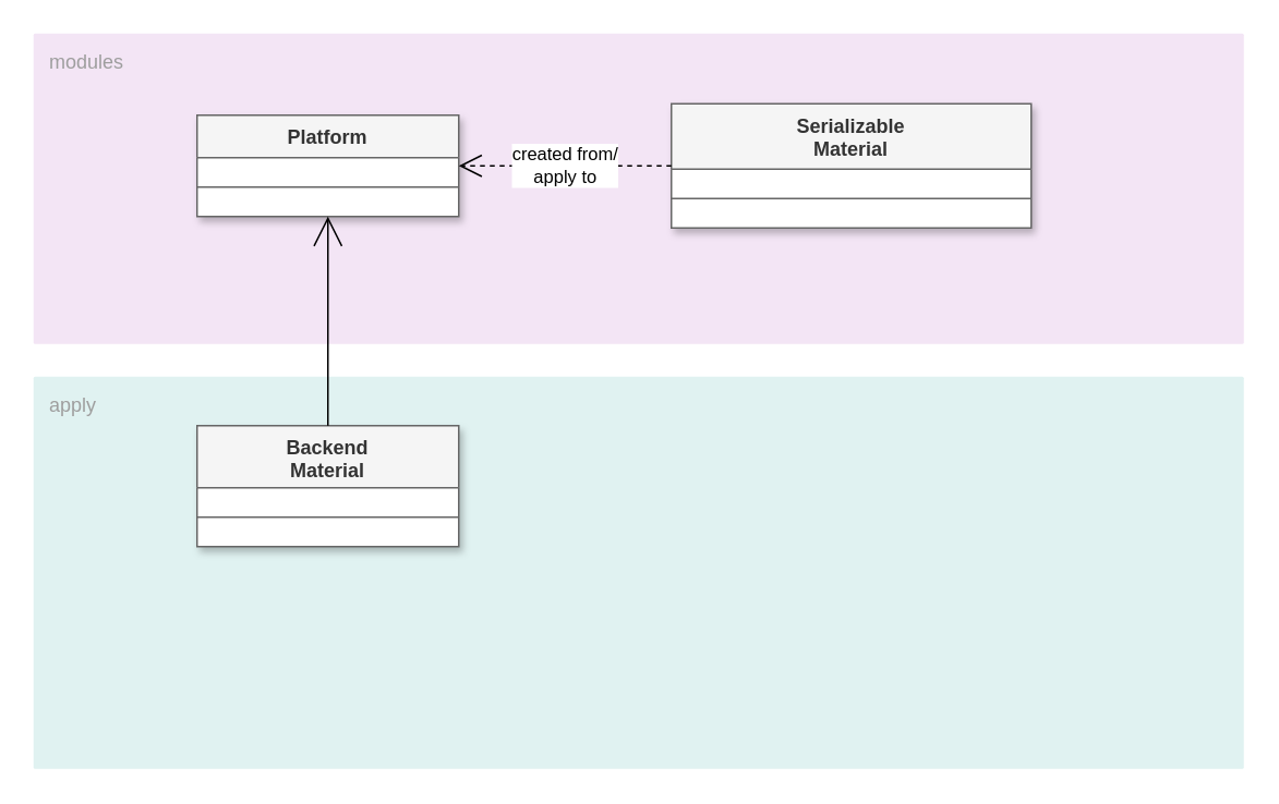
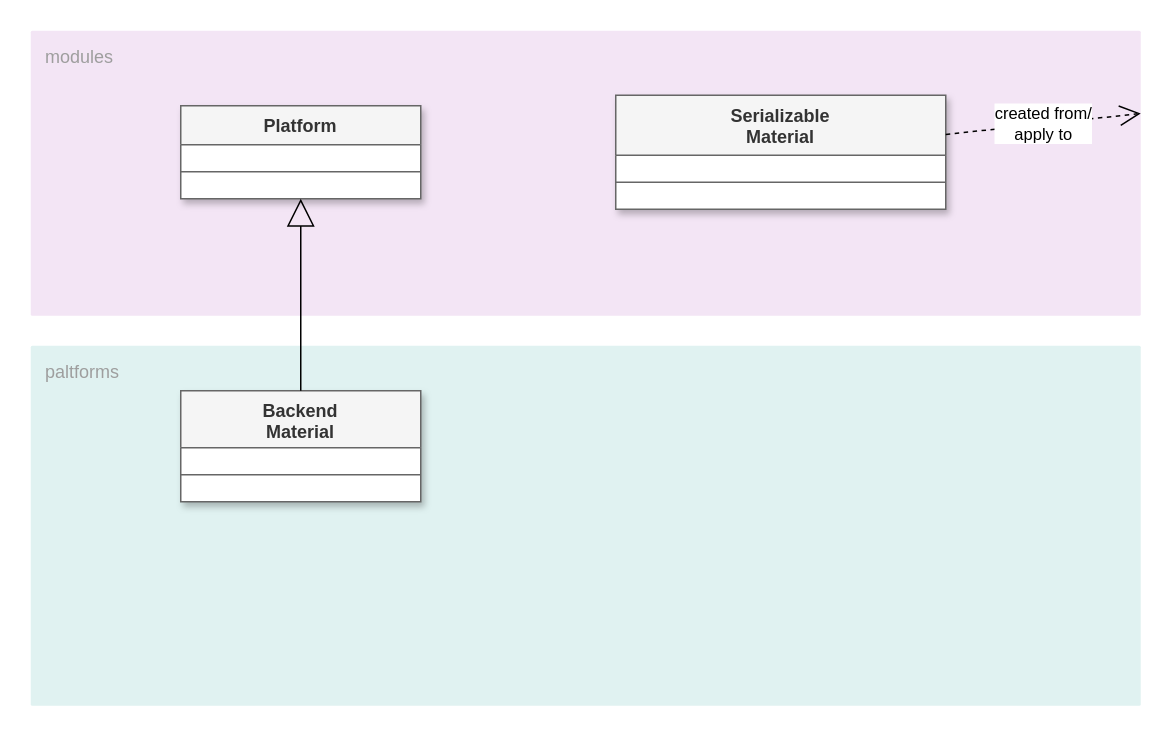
- <mxCell id="17" value="created from/&lt;br&gt;apply to" style="endArrow=open;endSize=12;dashed=1;html=1;rounded=0;" edge="1" parent="1" source="4" target="8"><mxGeometry width="160" relative="1" as="geometry"><mxPoint x="330" y="500" as="sourcePoint" /><mxPoint x="490" y="500" as="targetPoint" /></mxGeometry></mxCell>
+ <mxCell id="17" value="created from/&lt;br&gt;apply to" style="endArrow=open;endSize=12;dashed=1;html=1;rounded=0;" edge="1" parent="1" source="4" target="3"><mxGeometry width="160" relative="1" as="geometry"><mxPoint x="330" y="500" as="sourcePoint" /><mxPoint x="490" y="500" as="targetPoint" /></mxGeometry></mxCell>
- <mxCell id="16" value="" style="endArrow=open;endSize=16;endFill=0;html=1;rounded=0;" edge="1" parent="1" source="12" target="8"><mxGeometry width="160" relative="1" as="geometry"><mxPoint x="330" y="500" as="sourcePoint" /><mxPoint x="490" y="500" as="targetPoint" /></mxGeometry></mxCell>
+ <mxCell id="16" value="" style="endArrow=block;endSize=16;endFill=0;html=1;rounded=0;" edge="1" parent="1" source="12" target="8"><mxGeometry width="160" relative="1" as="geometry"><mxPoint x="330" y="500" as="sourcePoint" /><mxPoint x="490" y="500" as="targetPoint" /></mxGeometry></mxCell>
- <mxCell id="2" value="apply" style="sketch=0;points=[[0,0,0],[0.25,0,0],[0.5,0,0],[0.75,0,0],[1,0,0],[1,0.25,0],[1,0.5,0],[1,0.75,0],[1,1,0],[0.75,1,0],[0.5,1,0],[0.25,1,0],[0,1,0],[0,0.75,0],[0,0.5,0],[0,0.25,0]];rounded=1;absoluteArcSize=1;arcSize=2;html=1;strokeColor=none;gradientColor=none;shadow=0;dashed=0;fontSize=12;fontColor=#9E9E9E;align=left;verticalAlign=top;spacing=10;spacingTop=-4;whiteSpace=wrap;fillColor=#E0F2F1;" vertex="1" parent="1"><mxGeometry x="20" y="230" width="740" height="240" as="geometry" /></mxCell>
+ <mxCell id="2" value="paltforms" style="sketch=0;points=[[0,0,0],[0.25,0,0],[0.5,0,0],[0.75,0,0],[1,0,0],[1,0.25,0],[1,0.5,0],[1,0.75,0],[1,1,0],[0.75,1,0],[0.5,1,0],[0.25,1,0],[0,1,0],[0,0.75,0],[0,0.5,0],[0,0.25,0]];rounded=1;absoluteArcSize=1;arcSize=2;html=1;strokeColor=none;gradientColor=none;shadow=0;dashed=0;fontSize=12;fontColor=#9E9E9E;align=left;verticalAlign=top;spacing=10;spacingTop=-4;whiteSpace=wrap;fillColor=#E0F2F1;" vertex="1" parent="1"><mxGeometry x="20" y="230" width="740" height="240" as="geometry" /></mxCell>
